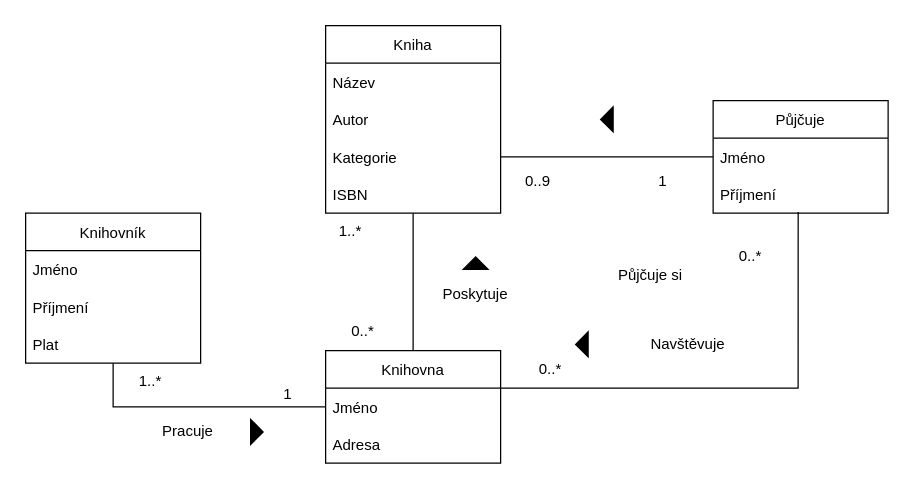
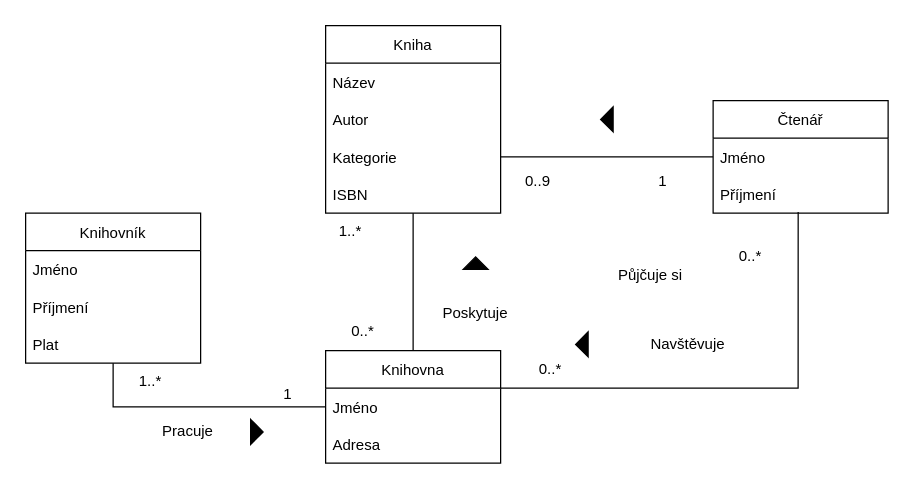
- <mxCell id="15" value="Půjčuje" style="swimlane;fontStyle=0;childLayout=stackLayout;horizontal=1;startSize=30;horizontalStack=0;resizeParent=1;resizeParentMax=0;resizeLast=0;collapsible=1;marginBottom=0;" vertex="1" parent="1"><mxGeometry x="570" y="80" width="140" height="90" as="geometry" /></mxCell>
+ <mxCell id="15" value="Čtenář" style="swimlane;fontStyle=0;childLayout=stackLayout;horizontal=1;startSize=30;horizontalStack=0;resizeParent=1;resizeParentMax=0;resizeLast=0;collapsible=1;marginBottom=0;" vertex="1" parent="1"><mxGeometry x="570" y="80" width="140" height="90" as="geometry" /></mxCell>
- <mxCell id="12" value="Poskytuje" style="text;html=1;strokeColor=none;fillColor=none;align=center;verticalAlign=middle;whiteSpace=wrap;rounded=0;" vertex="1" parent="1"><mxGeometry x="350" y="220" width="60" height="30" as="geometry" /></mxCell>
+ <mxCell id="12" value="Poskytuje" style="text;html=1;strokeColor=none;fillColor=none;align=center;verticalAlign=middle;whiteSpace=wrap;rounded=0;" vertex="1" parent="1"><mxGeometry x="350" y="235" width="60" height="30" as="geometry" /></mxCell>
